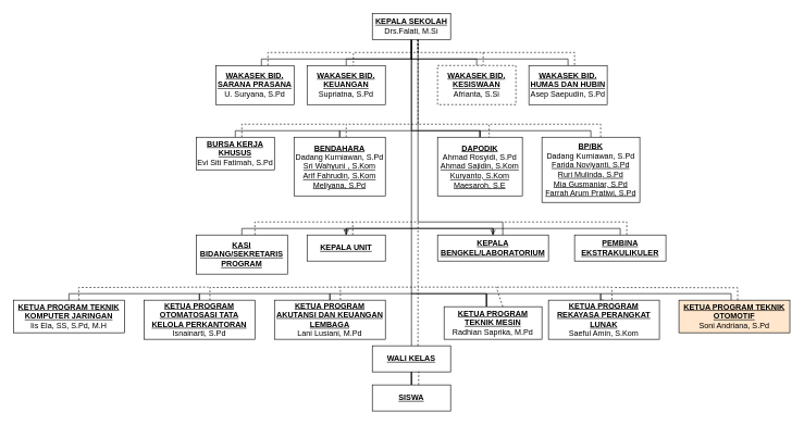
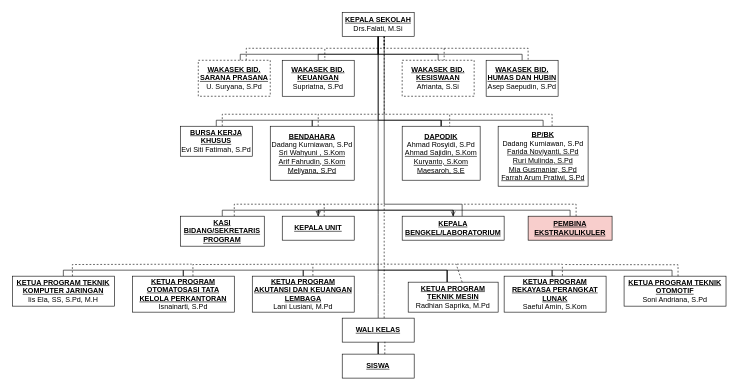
- <mxCell id="14" value="&lt;u style=&quot;font-weight: bold;&quot;&gt;WAKASEK BID. SARANA PRASANA&lt;/u&gt;&lt;br&gt;&lt;div&gt;U. Suryana, S.Pd&lt;/div&gt;" style="rounded=0;whiteSpace=wrap;html=1;" parent="1" vertex="1"><mxGeometry x="330" y="100" width="120" height="60" as="geometry" /></mxCell>
+ <mxCell id="14" value="&lt;u style=&quot;font-weight: bold;&quot;&gt;WAKASEK BID. SARANA PRASANA&lt;/u&gt;&lt;br&gt;&lt;div&gt;U. Suryana, S.Pd&lt;/div&gt;" style="rounded=0;whiteSpace=wrap;html=1;dashed=1;" parent="1" vertex="1"><mxGeometry x="330" y="100" width="120" height="60" as="geometry" /></mxCell>
- <mxCell id="39" value="&lt;b&gt;&lt;u&gt;PEMBINA EKSTRAKULIKULER&lt;/u&gt;&lt;/b&gt;" style="rounded=0;whiteSpace=wrap;html=1;" vertex="1" parent="1"><mxGeometry x="880" y="360" width="140" height="40" as="geometry" /></mxCell>
+ <mxCell id="39" value="&lt;b&gt;&lt;u&gt;PEMBINA EKSTRAKULIKULER&lt;/u&gt;&lt;/b&gt;" style="rounded=0;whiteSpace=wrap;html=1;fillColor=#f8cecc;" vertex="1" parent="1"><mxGeometry x="880" y="360" width="140" height="40" as="geometry" /></mxCell>
- <mxCell id="36" value="&lt;b&gt;&lt;u&gt;KASI BIDANG/SEKRETARIS PROGRAM&lt;/u&gt;&lt;/b&gt;" style="rounded=0;whiteSpace=wrap;html=1;" vertex="1" parent="1"><mxGeometry x="300" y="360" width="140" height="60" as="geometry" /></mxCell>
+ <mxCell id="36" value="&lt;b&gt;&lt;u&gt;KASI BIDANG/SEKRETARIS PROGRAM&lt;/u&gt;&lt;/b&gt;" style="rounded=0;whiteSpace=wrap;html=1;" vertex="1" parent="1"><mxGeometry x="300" y="360" width="140" height="50" as="geometry" /></mxCell>
- <mxCell id="50" value="&lt;div&gt;&lt;b&gt;&lt;u&gt;KETUA PROGRAM TEKNIK OTOMOTIF&lt;/u&gt;&lt;/b&gt;&lt;/div&gt;&lt;div&gt;&lt;div style=&quot;&quot;&gt;&lt;div&gt;Soni Andriana, S.Pd&lt;/div&gt;&lt;/div&gt;&lt;/div&gt;" style="rounded=0;whiteSpace=wrap;html=1;fillColor=#ffe6cc;" vertex="1" parent="1"><mxGeometry x="1040" y="460" width="170" height="50" as="geometry" /></mxCell>
+ <mxCell id="50" value="&lt;div&gt;&lt;b&gt;&lt;u&gt;KETUA PROGRAM TEKNIK OTOMOTIF&lt;/u&gt;&lt;/b&gt;&lt;/div&gt;&lt;div&gt;&lt;div style=&quot;&quot;&gt;&lt;div&gt;Soni Andriana, S.Pd&lt;/div&gt;&lt;/div&gt;&lt;/div&gt;" style="rounded=0;whiteSpace=wrap;html=1;" vertex="1" parent="1"><mxGeometry x="1040" y="460" width="170" height="50" as="geometry" /></mxCell>
